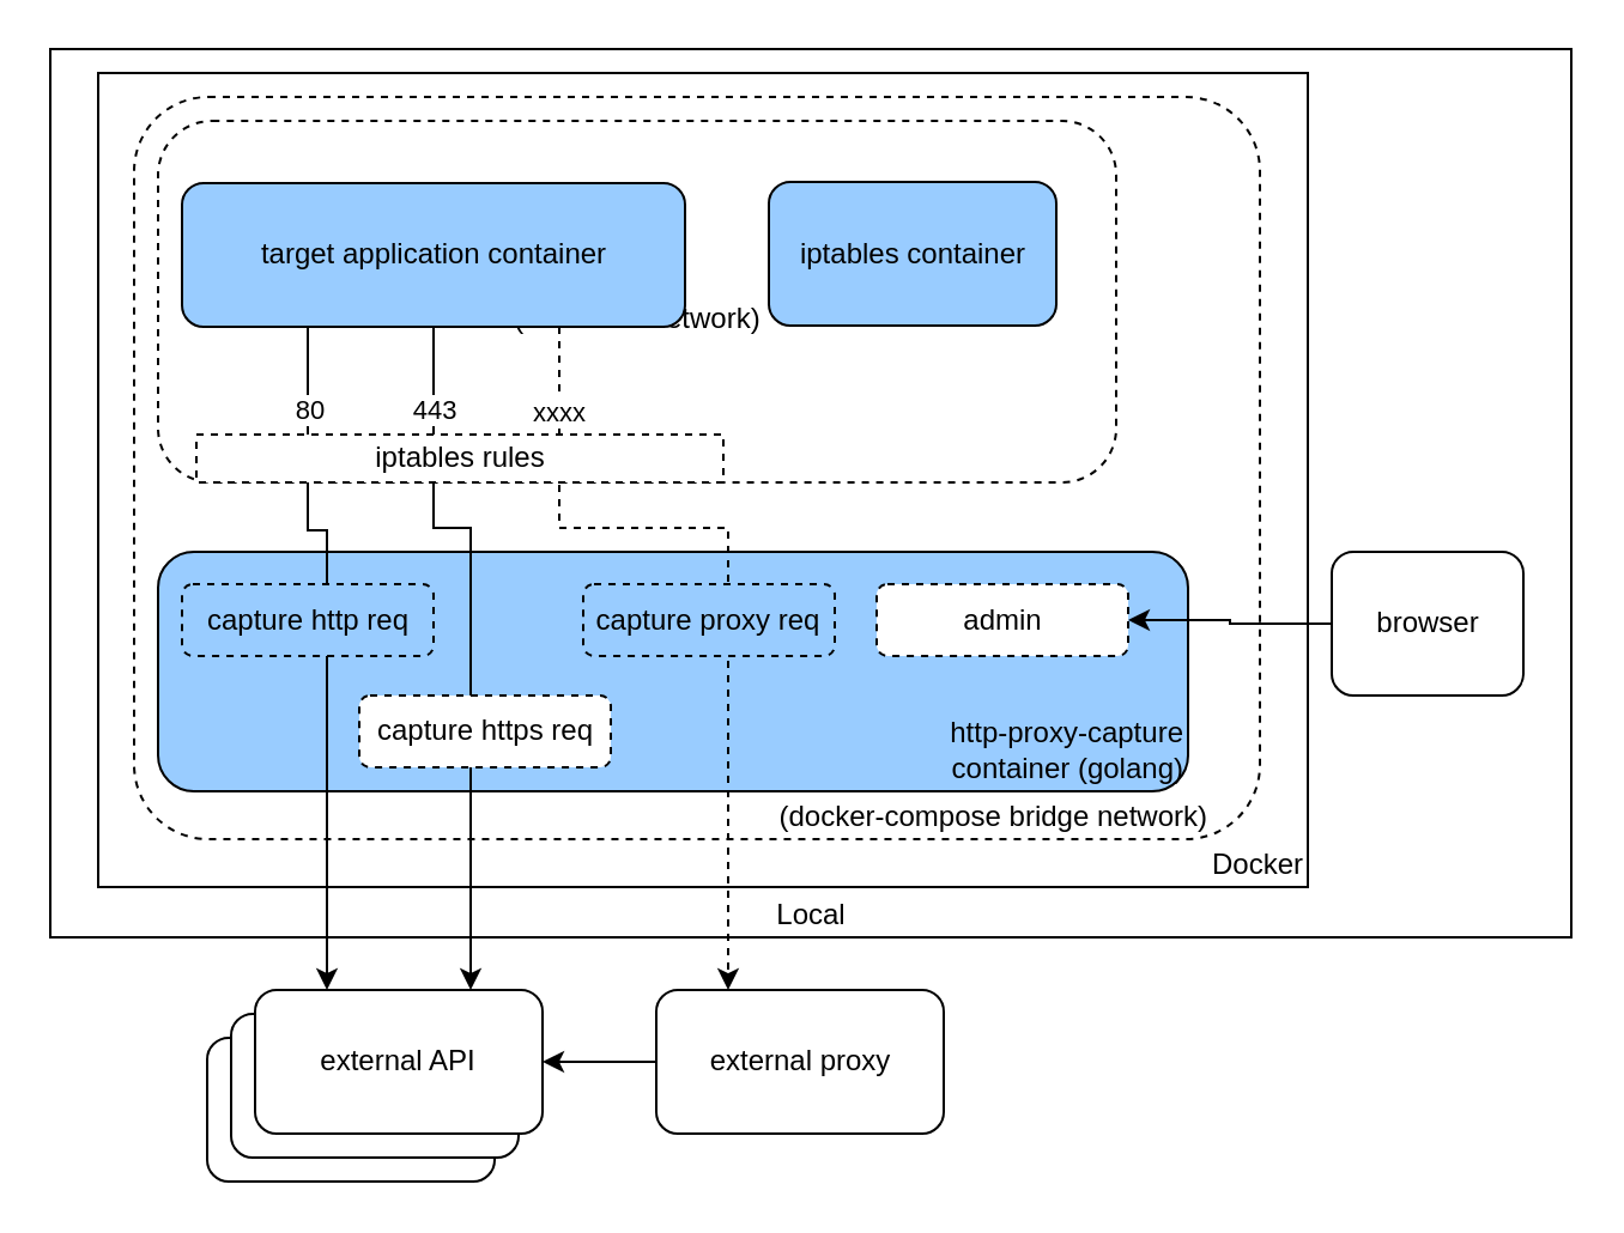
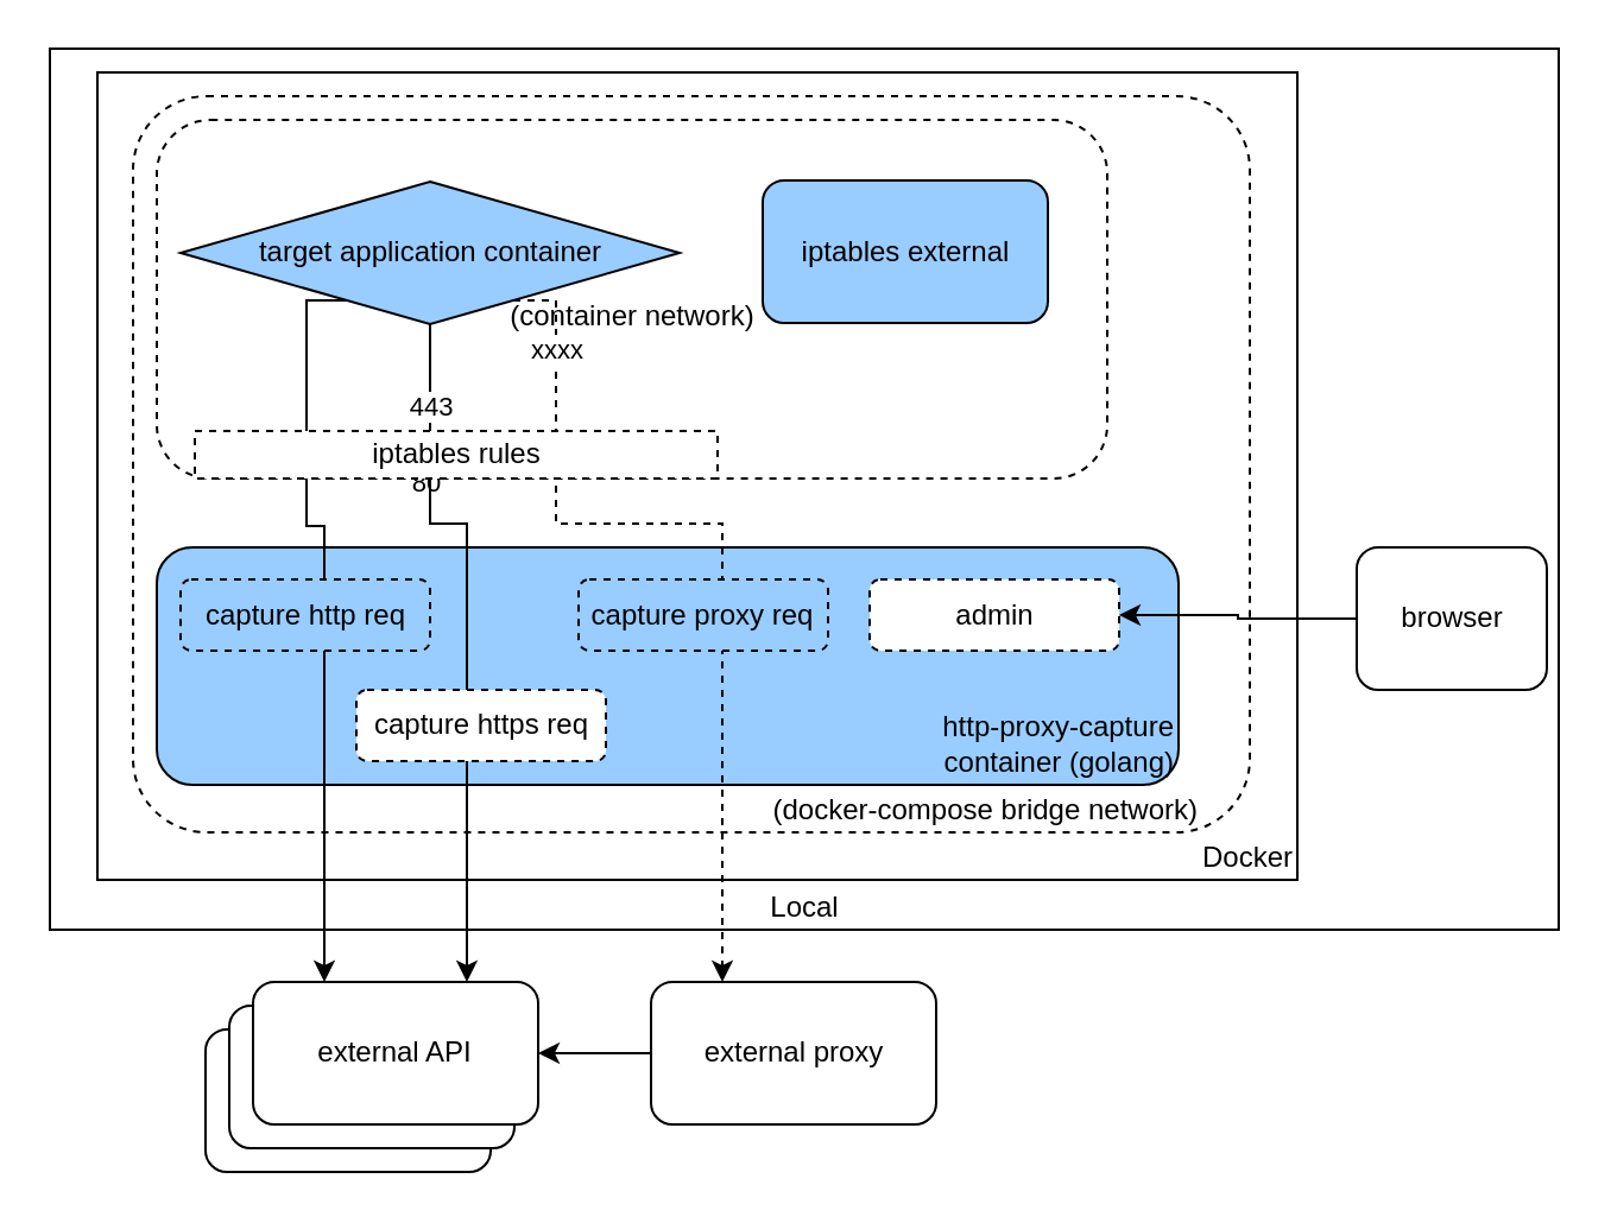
- <mxCell id="6" value="target application container" style="rounded=1;whiteSpace=wrap;html=1;fillColor=#99CCFF;" vertex="1" parent="1"><mxGeometry x="75.5" y="76" width="210" height="60" as="geometry" /></mxCell>
+ <mxCell id="6" value="target application container" style="rhombus;whiteSpace=wrap;html=1;fillColor=#99CCFF;" vertex="1" parent="1"><mxGeometry x="75.5" y="76" width="210" height="60" as="geometry" /></mxCell>
- <mxCell id="7" value="iptables container" style="rounded=1;whiteSpace=wrap;html=1;fillColor=#99CCFF;" vertex="1" parent="1"><mxGeometry x="320.5" y="75.5" width="120" height="60" as="geometry" /></mxCell>
+ <mxCell id="7" value="iptables external" style="rounded=1;whiteSpace=wrap;html=1;fillColor=#99CCFF;" vertex="1" parent="1"><mxGeometry x="320.5" y="75.5" width="120" height="60" as="geometry" /></mxCell>
- <mxCell id="13" value="browser" style="rounded=1;whiteSpace=wrap;html=1;" vertex="1" parent="1"><mxGeometry x="555.5" y="230" width="80" height="60" as="geometry" /></mxCell>
+ <mxCell id="13" value="browser" style="rounded=1;whiteSpace=wrap;html=1;" vertex="1" parent="1"><mxGeometry x="570.5" y="230" width="80" height="60" as="geometry" /></mxCell>
